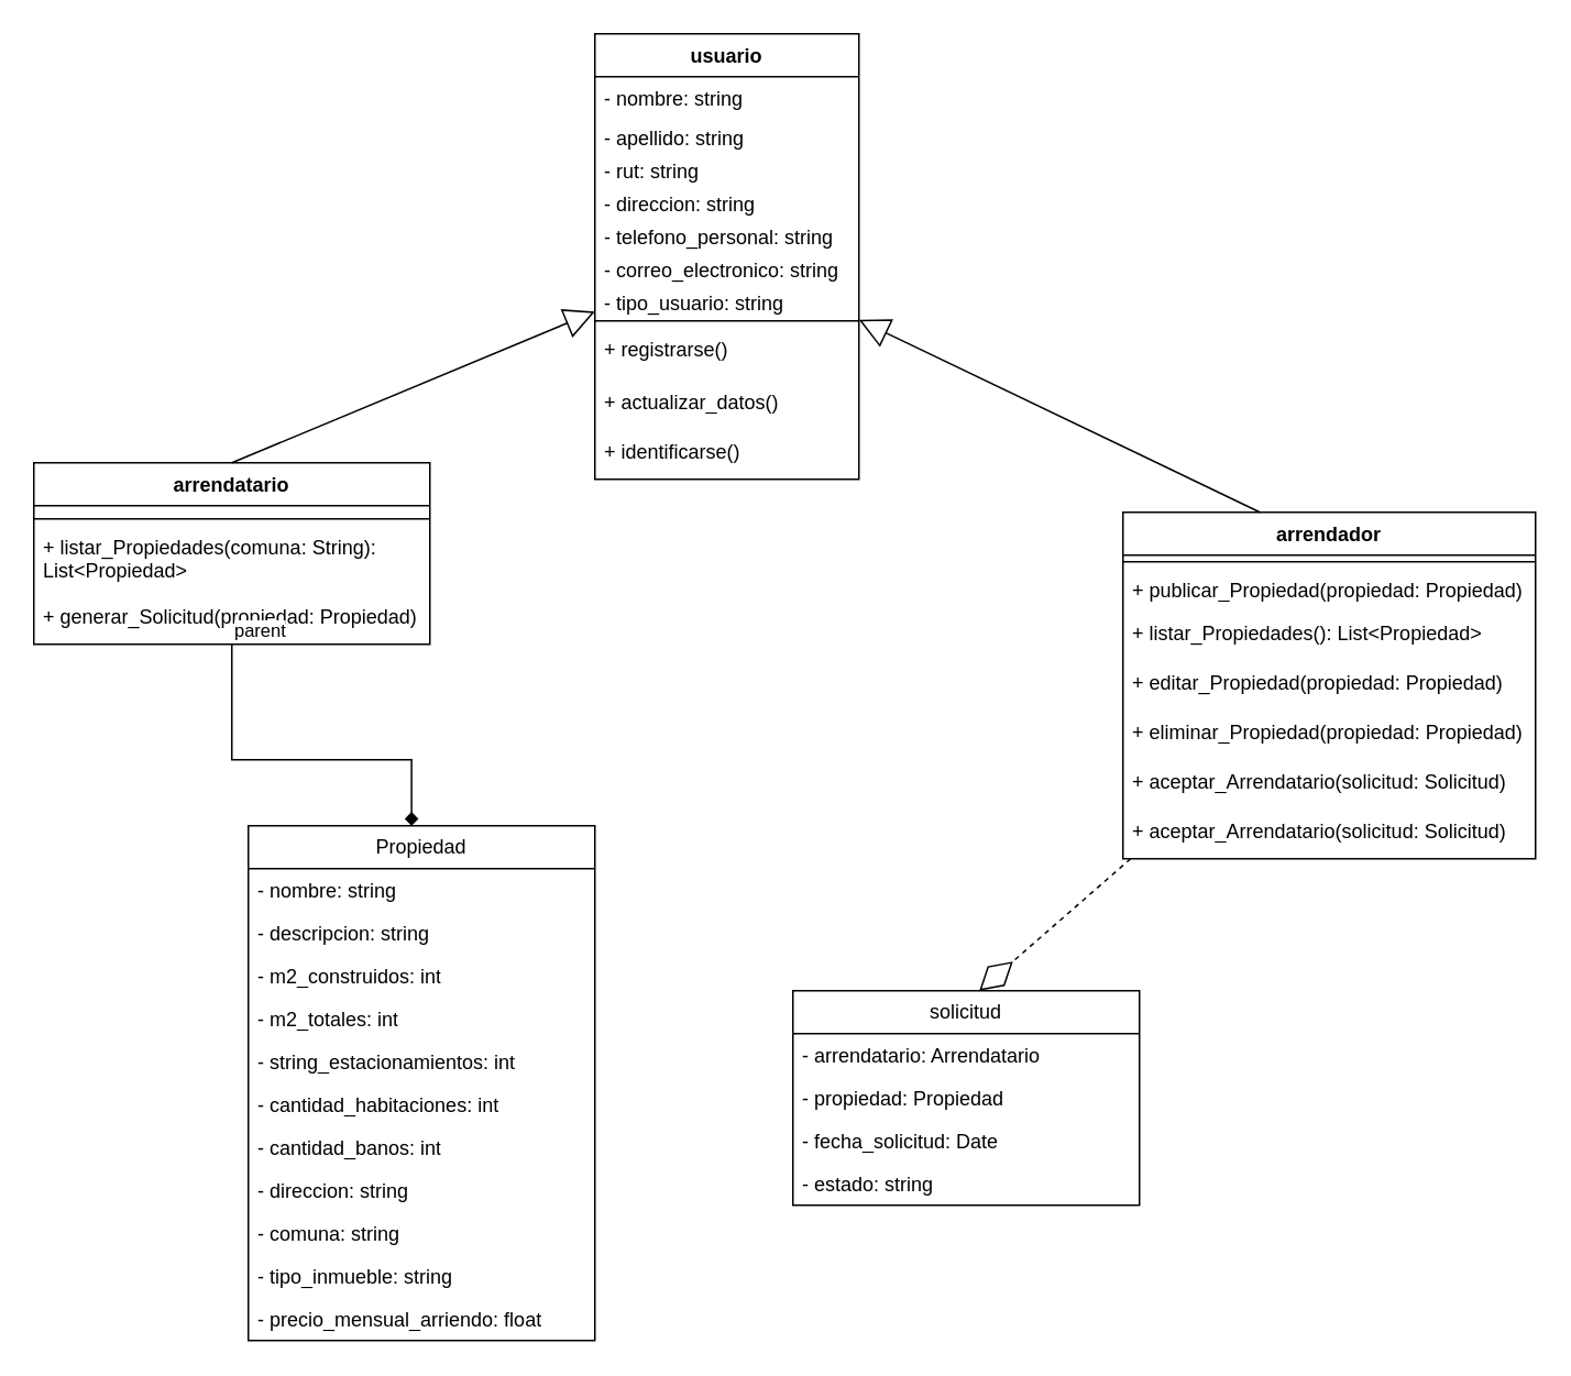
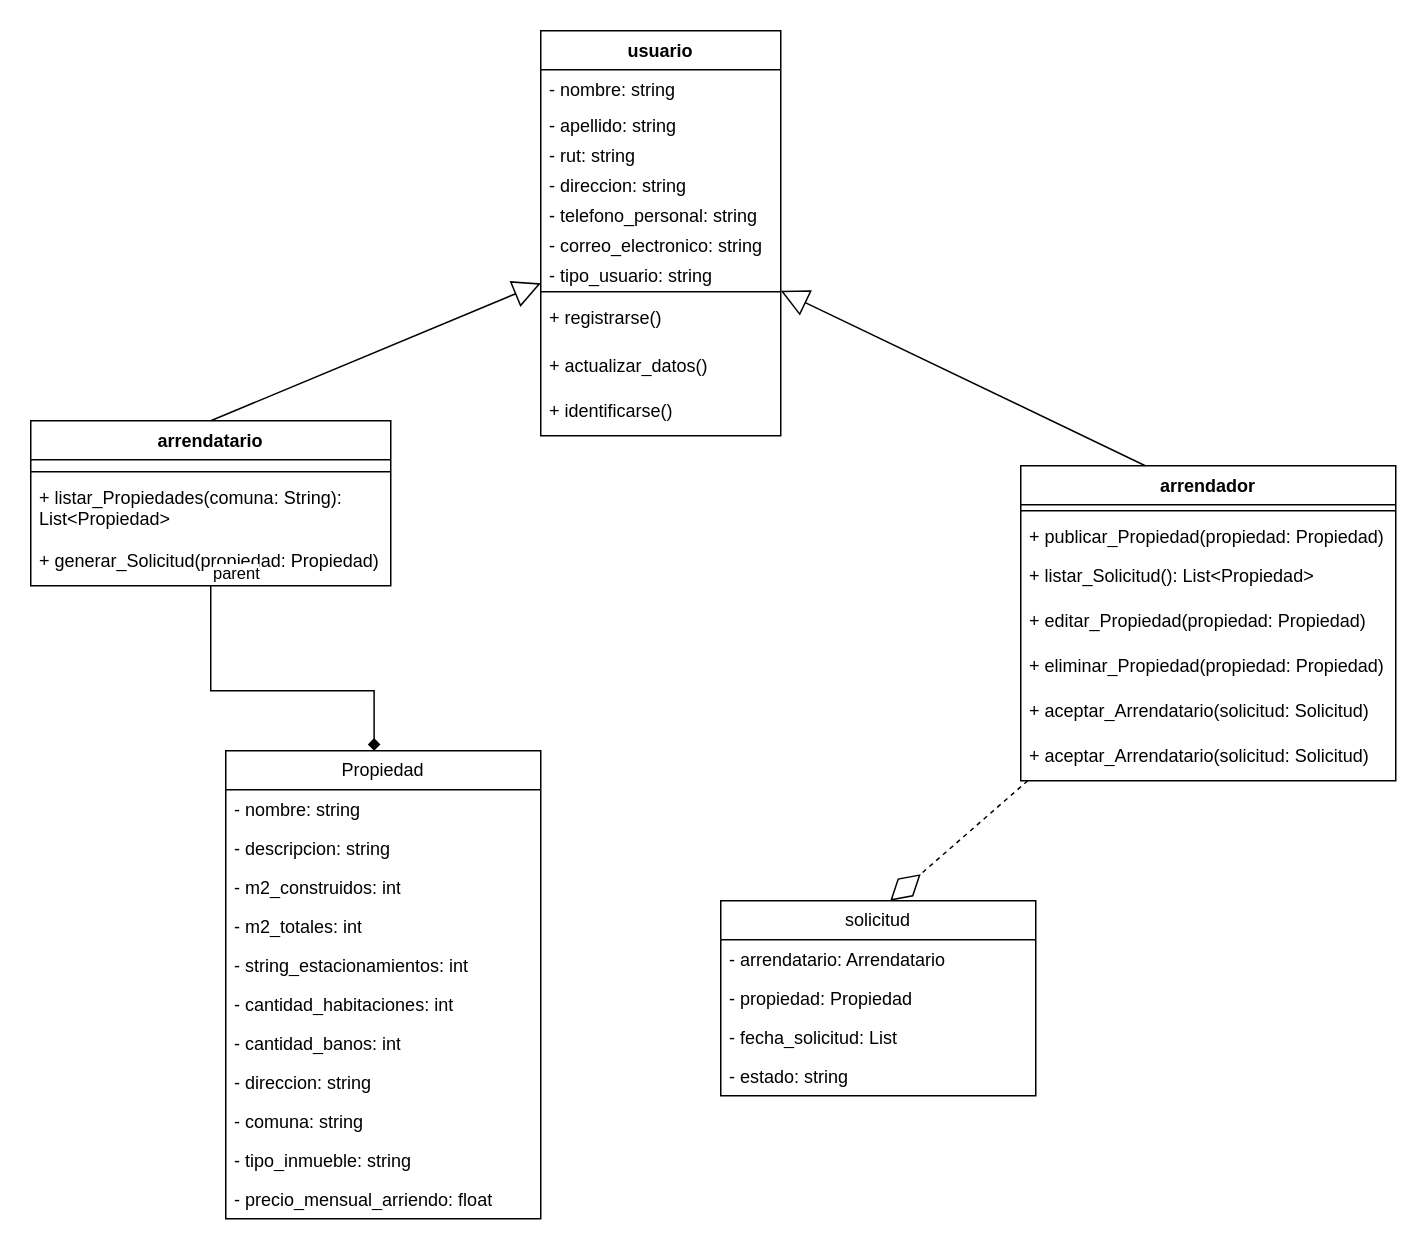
- <mxCell id="22" value="&lt;div&gt;+&amp;nbsp;&lt;span style=&quot;background-color: initial;&quot;&gt;listar_Propiedades(): List&amp;lt;Propiedad&amp;gt;&lt;/span&gt;&lt;/div&gt;&lt;div&gt;&lt;br&gt;&lt;/div&gt;" style="text;strokeColor=none;fillColor=none;align=left;verticalAlign=top;spacingLeft=4;spacingRight=4;overflow=hidden;rotatable=0;points=[[0,0.5],[1,0.5]];portConstraint=eastwest;whiteSpace=wrap;html=1;" vertex="1" parent="19"><mxGeometry y="60" width="250" height="30" as="geometry" /></mxCell>
+ <mxCell id="22" value="&lt;div&gt;+&amp;nbsp;&lt;span style=&quot;background-color: initial;&quot;&gt;listar_Solicitud(): List&amp;lt;Propiedad&amp;gt;&lt;/span&gt;&lt;/div&gt;&lt;div&gt;&lt;br&gt;&lt;/div&gt;" style="text;strokeColor=none;fillColor=none;align=left;verticalAlign=top;spacingLeft=4;spacingRight=4;overflow=hidden;rotatable=0;points=[[0,0.5],[1,0.5]];portConstraint=eastwest;whiteSpace=wrap;html=1;" vertex="1" parent="19"><mxGeometry y="60" width="250" height="30" as="geometry" /></mxCell>
- <mxCell id="44" value="- fecha_solicitud: Date" style="text;strokeColor=none;fillColor=none;align=left;verticalAlign=top;spacingLeft=4;spacingRight=4;overflow=hidden;rotatable=0;points=[[0,0.5],[1,0.5]];portConstraint=eastwest;whiteSpace=wrap;html=1;" vertex="1" parent="41"><mxGeometry y="78" width="210" height="26" as="geometry" /></mxCell>
+ <mxCell id="44" value="- fecha_solicitud: List" style="text;strokeColor=none;fillColor=none;align=left;verticalAlign=top;spacingLeft=4;spacingRight=4;overflow=hidden;rotatable=0;points=[[0,0.5],[1,0.5]];portConstraint=eastwest;whiteSpace=wrap;html=1;" vertex="1" parent="41"><mxGeometry y="78" width="210" height="26" as="geometry" /></mxCell>
